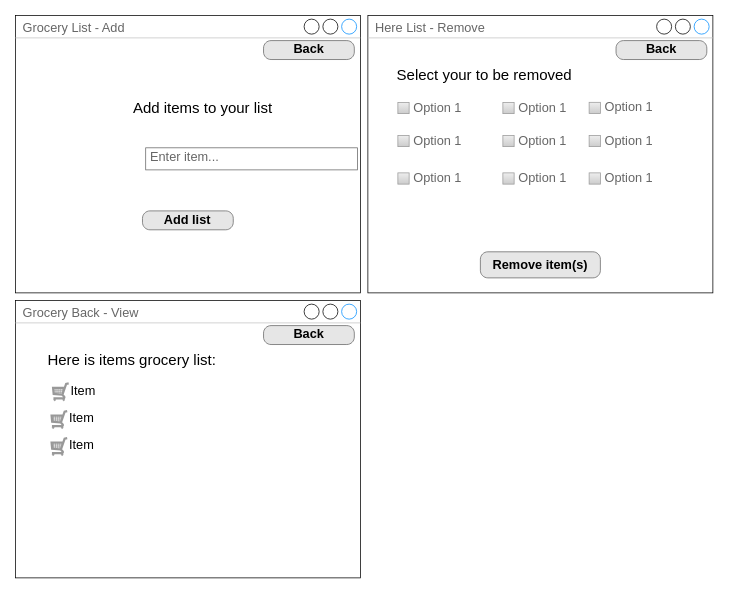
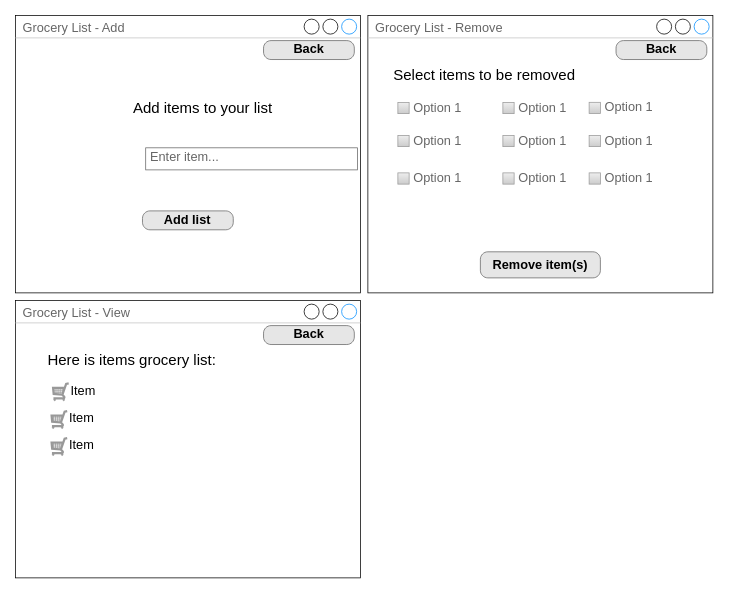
- <mxCell id="9" value="Here List - Remove" style="strokeWidth=1;shadow=0;dashed=0;align=center;html=1;shape=mxgraph.mockup.containers.window;align=left;verticalAlign=top;spacingLeft=8;strokeColor2=#008cff;strokeColor3=#c4c4c4;fontColor=#666666;mainText=;fontSize=17;labelBackgroundColor=none;" vertex="1" parent="8"><mxGeometry width="460" height="370.0" as="geometry" /></mxCell>
+ <mxCell id="9" value="Grocery List - Remove" style="strokeWidth=1;shadow=0;dashed=0;align=center;html=1;shape=mxgraph.mockup.containers.window;align=left;verticalAlign=top;spacingLeft=8;strokeColor2=#008cff;strokeColor3=#c4c4c4;fontColor=#666666;mainText=;fontSize=17;labelBackgroundColor=none;" vertex="1" parent="8"><mxGeometry width="460" height="370.0" as="geometry" /></mxCell>
- <mxCell id="10" value="&lt;font style=&quot;font-size: 20px&quot;&gt;Select your to be removed&lt;/font&gt;" style="text;html=1;strokeColor=none;fillColor=none;align=center;verticalAlign=middle;whiteSpace=wrap;rounded=0;" vertex="1" parent="8"><mxGeometry x="19.65" y="40" width="270.88" height="75.91" as="geometry" /></mxCell>
+ <mxCell id="10" value="&lt;font style=&quot;font-size: 20px&quot;&gt;Select items to be removed&lt;/font&gt;" style="text;html=1;strokeColor=none;fillColor=none;align=center;verticalAlign=middle;whiteSpace=wrap;rounded=0;" vertex="1" parent="8"><mxGeometry x="19.65" y="40" width="270.88" height="75.91" as="geometry" /></mxCell>
- <mxCell id="23" value="Grocery Back - View" style="strokeWidth=1;shadow=0;dashed=0;align=center;html=1;shape=mxgraph.mockup.containers.window;align=left;verticalAlign=top;spacingLeft=8;strokeColor2=#008cff;strokeColor3=#c4c4c4;fontColor=#666666;mainText=;fontSize=17;labelBackgroundColor=none;" vertex="1" parent="22"><mxGeometry width="460" height="370.0" as="geometry" /></mxCell>
+ <mxCell id="23" value="Grocery List - View" style="strokeWidth=1;shadow=0;dashed=0;align=center;html=1;shape=mxgraph.mockup.containers.window;align=left;verticalAlign=top;spacingLeft=8;strokeColor2=#008cff;strokeColor3=#c4c4c4;fontColor=#666666;mainText=;fontSize=17;labelBackgroundColor=none;" vertex="1" parent="22"><mxGeometry width="460" height="370.0" as="geometry" /></mxCell>
